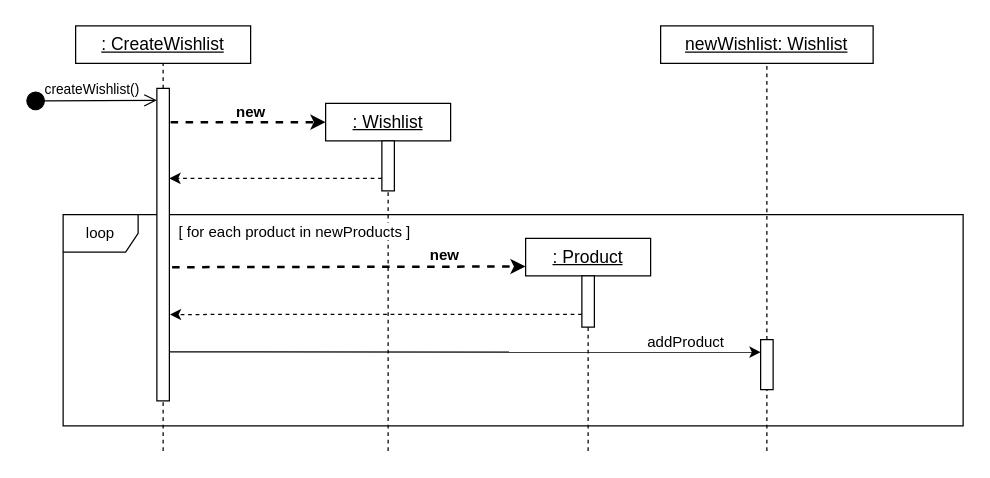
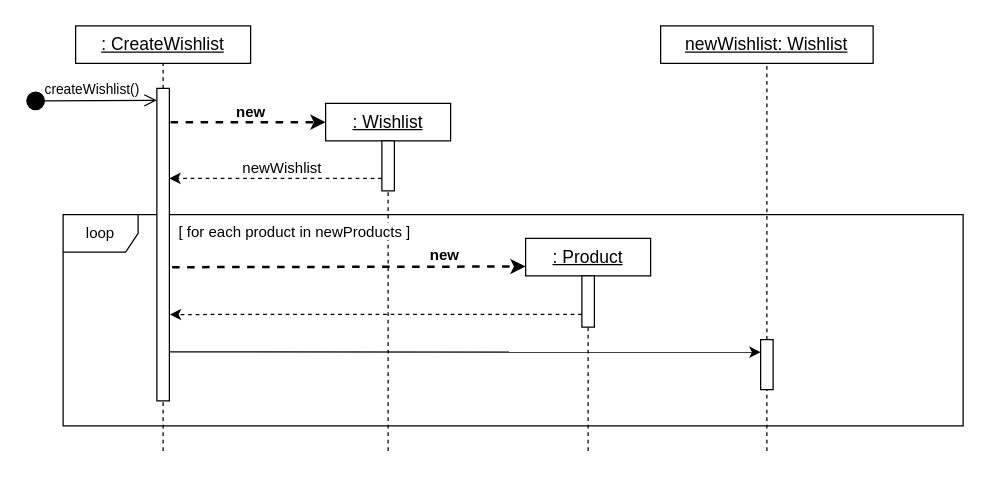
+ <mxCell id="16" value="newWishlist" style="text;html=1;fontSize=12;align=center;" parent="1" vertex="1"><mxGeometry x="185" y="120" width="80" height="30" as="geometry" /></mxCell>
- <mxCell id="23" value="addProduct" style="text;html=1;fontSize=12;align=center;" parent="1" vertex="1"><mxGeometry x="508" y="259" width="80" height="30" as="geometry" /></mxCell>
